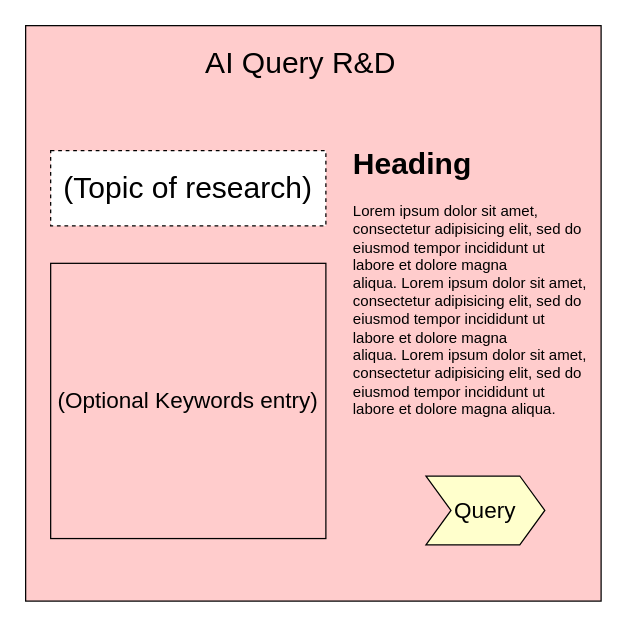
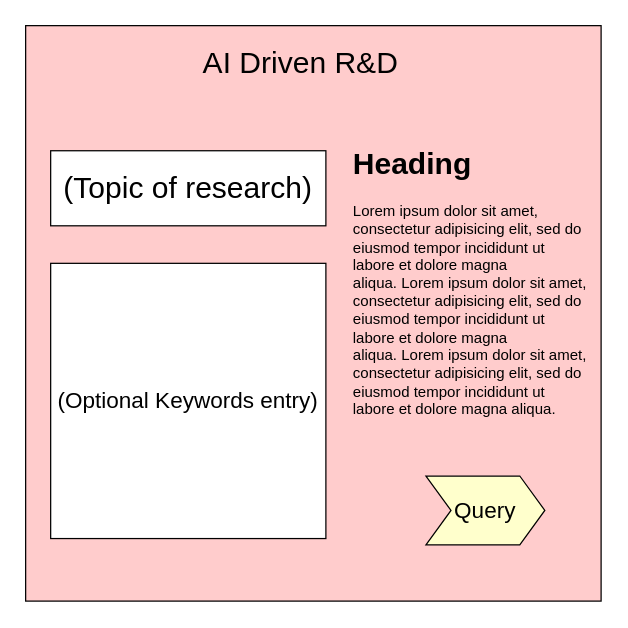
- <mxCell id="5" value="&lt;font style=&quot;font-size: 24px;&quot;&gt;AI Query R&amp;amp;D&lt;/font&gt;" style="text;html=1;align=center;verticalAlign=middle;whiteSpace=wrap;rounded=0;" vertex="1" parent="1"><mxGeometry x="100" y="30" width="280" height="40" as="geometry" /></mxCell>
+ <mxCell id="5" value="&lt;font style=&quot;font-size: 24px;&quot;&gt;AI Driven R&amp;amp;D&lt;/font&gt;" style="text;html=1;align=center;verticalAlign=middle;whiteSpace=wrap;rounded=0;" vertex="1" parent="1"><mxGeometry x="100" y="30" width="280" height="40" as="geometry" /></mxCell>
- <mxCell id="3" value="&lt;font style=&quot;font-size: 24px;&quot;&gt;(Topic of research)&lt;/font&gt;" style="rounded=0;whiteSpace=wrap;html=1;align=center;dashed=1;" vertex="1" parent="1"><mxGeometry x="40" y="120" width="220" height="60" as="geometry" /></mxCell>
+ <mxCell id="3" value="&lt;font style=&quot;font-size: 24px;&quot;&gt;(Topic of research)&lt;/font&gt;" style="rounded=0;whiteSpace=wrap;html=1;align=center;" vertex="1" parent="1"><mxGeometry x="40" y="120" width="220" height="60" as="geometry" /></mxCell>
- <mxCell id="4" value="&lt;font style=&quot;font-size: 18px;&quot;&gt;(Optional Keywords entry)&lt;/font&gt;" style="whiteSpace=wrap;html=1;aspect=fixed;align=center;fillColor=#ffcccc;" vertex="1" parent="1"><mxGeometry x="40" y="210" width="220" height="220" as="geometry" /></mxCell>
+ <mxCell id="4" value="&lt;font style=&quot;font-size: 18px;&quot;&gt;(Optional Keywords entry)&lt;/font&gt;" style="whiteSpace=wrap;html=1;aspect=fixed;align=center;" vertex="1" parent="1"><mxGeometry x="40" y="210" width="220" height="220" as="geometry" /></mxCell>
